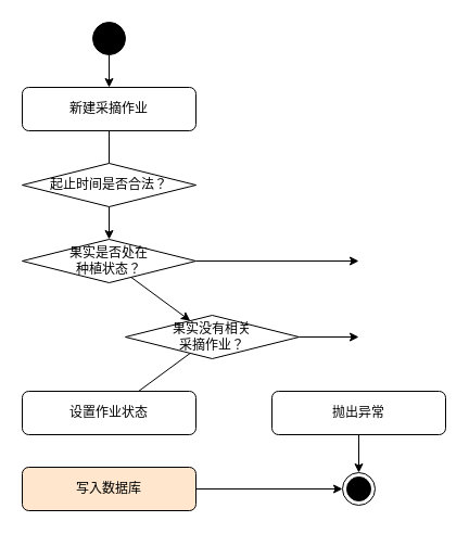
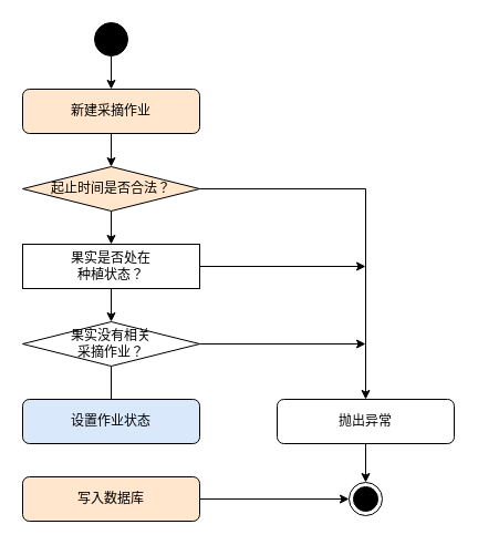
- <mxCell id="3" value="新建采摘作业" style="rounded=1;whiteSpace=wrap;html=1;fontFamily=Songti SC;fontSize=12;" parent="1" vertex="1"><mxGeometry x="20" y="80" width="160" height="40" as="geometry" /></mxCell>
+ <mxCell id="3" value="新建采摘作业" style="rounded=1;whiteSpace=wrap;html=1;fontFamily=Songti SC;fontSize=12;fillColor=#ffe6cc;" parent="1" vertex="1"><mxGeometry x="20" y="80" width="160" height="40" as="geometry" /></mxCell>
- <mxCell id="2" value="" style="edgeStyle=none;html=1;fontFamily=Songti SC;fontSize=12;endArrow=none;" edge="1" parent="1" source="3" target="6"><mxGeometry relative="1" as="geometry" /></mxCell>
+ <mxCell id="2" value="" style="edgeStyle=none;html=1;fontFamily=Songti SC;fontSize=12;" edge="1" parent="1" source="3" target="6"><mxGeometry relative="1" as="geometry" /></mxCell>
- <mxCell id="6" value="&lt;span style=&quot;color: rgb(0, 0, 0);&quot;&gt;起止时间是否合法？&lt;/span&gt;" style="rhombus;whiteSpace=wrap;html=1;fontFamily=Songti SC;fontSize=12;" parent="1" vertex="1"><mxGeometry x="20" y="150" width="160" height="40" as="geometry" /></mxCell>
+ <mxCell id="6" value="&lt;span style=&quot;color: rgb(0, 0, 0);&quot;&gt;起止时间是否合法？&lt;/span&gt;" style="rhombus;whiteSpace=wrap;html=1;fontFamily=Songti SC;fontSize=12;fillColor=#ffe6cc;" parent="1" vertex="1"><mxGeometry x="20" y="150" width="160" height="40" as="geometry" /></mxCell>
+ <mxCell id="4" style="edgeStyle=none;html=1;rounded=0;curved=0;fontFamily=Songti SC;fontSize=12;exitX=1;exitY=0.5;exitDx=0;exitDy=0;" parent="1" source="6" target="17" edge="1"><mxGeometry relative="1" as="geometry"><Array as="points"><mxPoint x="330" y="170" /></Array></mxGeometry></mxCell>
- <mxCell id="12" value="&lt;span style=&quot;color: rgb(0, 0, 0);&quot;&gt;果实是否处在&lt;/span&gt;&lt;div&gt;&lt;span style=&quot;color: rgb(0, 0, 0);&quot;&gt;种植状态？&lt;/span&gt;&lt;/div&gt;" style="rhombus;whiteSpace=wrap;html=1;fontFamily=Songti SC;fontSize=12;" parent="1" vertex="1"><mxGeometry x="20" y="220" width="160" height="40" as="geometry" /></mxCell>
+ <mxCell id="12" value="&lt;span style=&quot;color: rgb(0, 0, 0);&quot;&gt;果实是否处在&lt;/span&gt;&lt;div&gt;&lt;span style=&quot;color: rgb(0, 0, 0);&quot;&gt;种植状态？&lt;/span&gt;&lt;/div&gt;" style="whiteSpace=wrap;html=1;fontFamily=Songti SC;fontSize=12;rounded=0;" parent="1" vertex="1"><mxGeometry x="20" y="220" width="160" height="40" as="geometry" /></mxCell>
- <mxCell id="9" value="&lt;span style=&quot;color: rgb(0, 0, 0);&quot;&gt;果实没有相关&lt;/span&gt;&lt;div&gt;&lt;span style=&quot;color: rgb(0, 0, 0);&quot;&gt;采摘作业？&lt;/span&gt;&lt;/div&gt;" style="rhombus;whiteSpace=wrap;html=1;fontFamily=Songti SC;fontSize=12;" parent="1" vertex="1"><mxGeometry x="115" y="290" width="160" height="40" as="geometry" /></mxCell>
+ <mxCell id="9" value="&lt;span style=&quot;color: rgb(0, 0, 0);&quot;&gt;果实没有相关&lt;/span&gt;&lt;div&gt;&lt;span style=&quot;color: rgb(0, 0, 0);&quot;&gt;采摘作业？&lt;/span&gt;&lt;/div&gt;" style="rhombus;whiteSpace=wrap;html=1;fontFamily=Songti SC;fontSize=12;" parent="1" vertex="1"><mxGeometry x="20" y="290" width="160" height="40" as="geometry" /></mxCell>
- <mxCell id="13" value="设置作业状态" style="rounded=1;whiteSpace=wrap;html=1;fontFamily=Songti SC;fontSize=12;" parent="1" vertex="1"><mxGeometry x="20" y="360" width="160" height="40" as="geometry" /></mxCell>
+ <mxCell id="13" value="设置作业状态" style="rounded=1;whiteSpace=wrap;html=1;fontFamily=Songti SC;fontSize=12;fillColor=#dae8fc;" parent="1" vertex="1"><mxGeometry x="20" y="360" width="160" height="40" as="geometry" /></mxCell>
